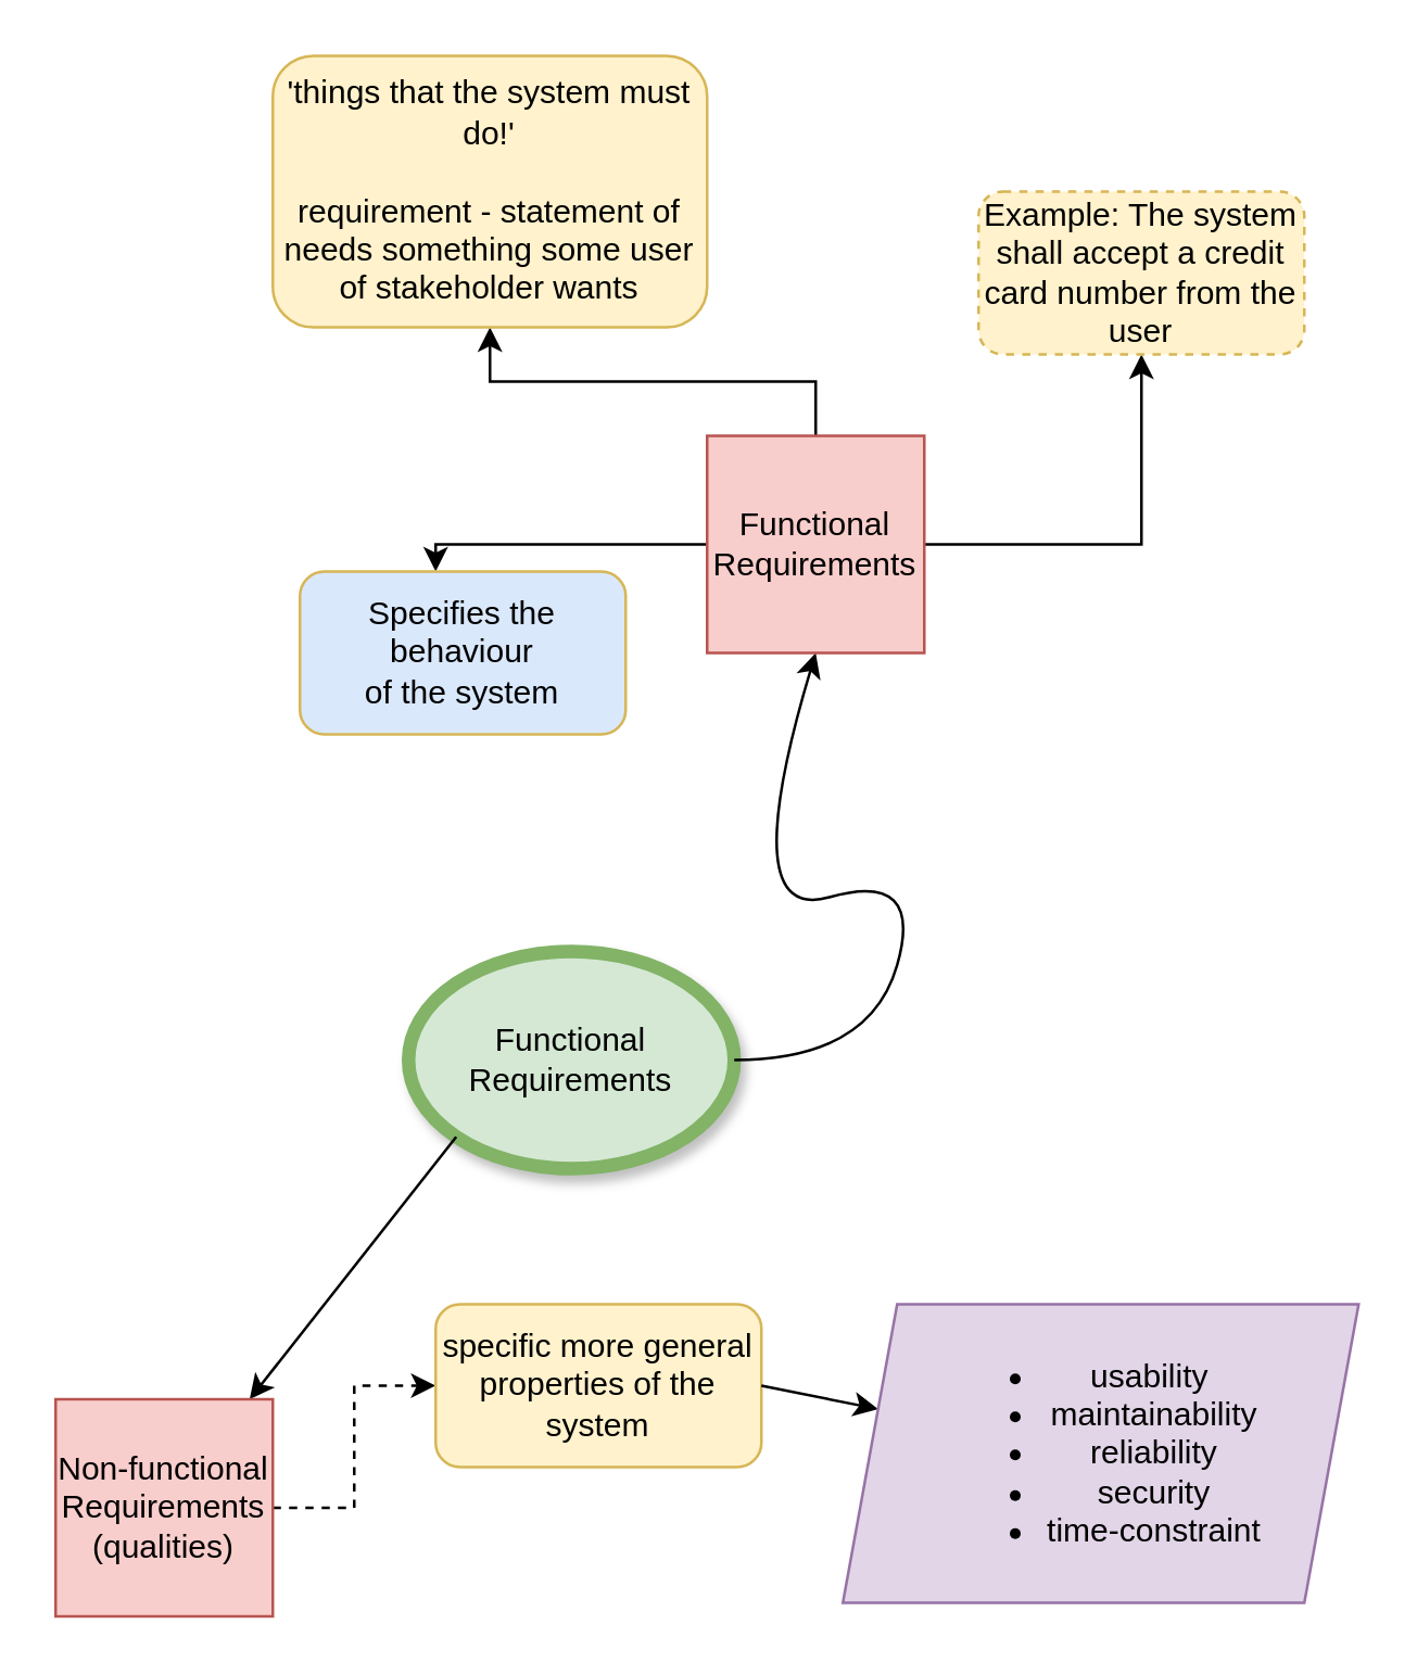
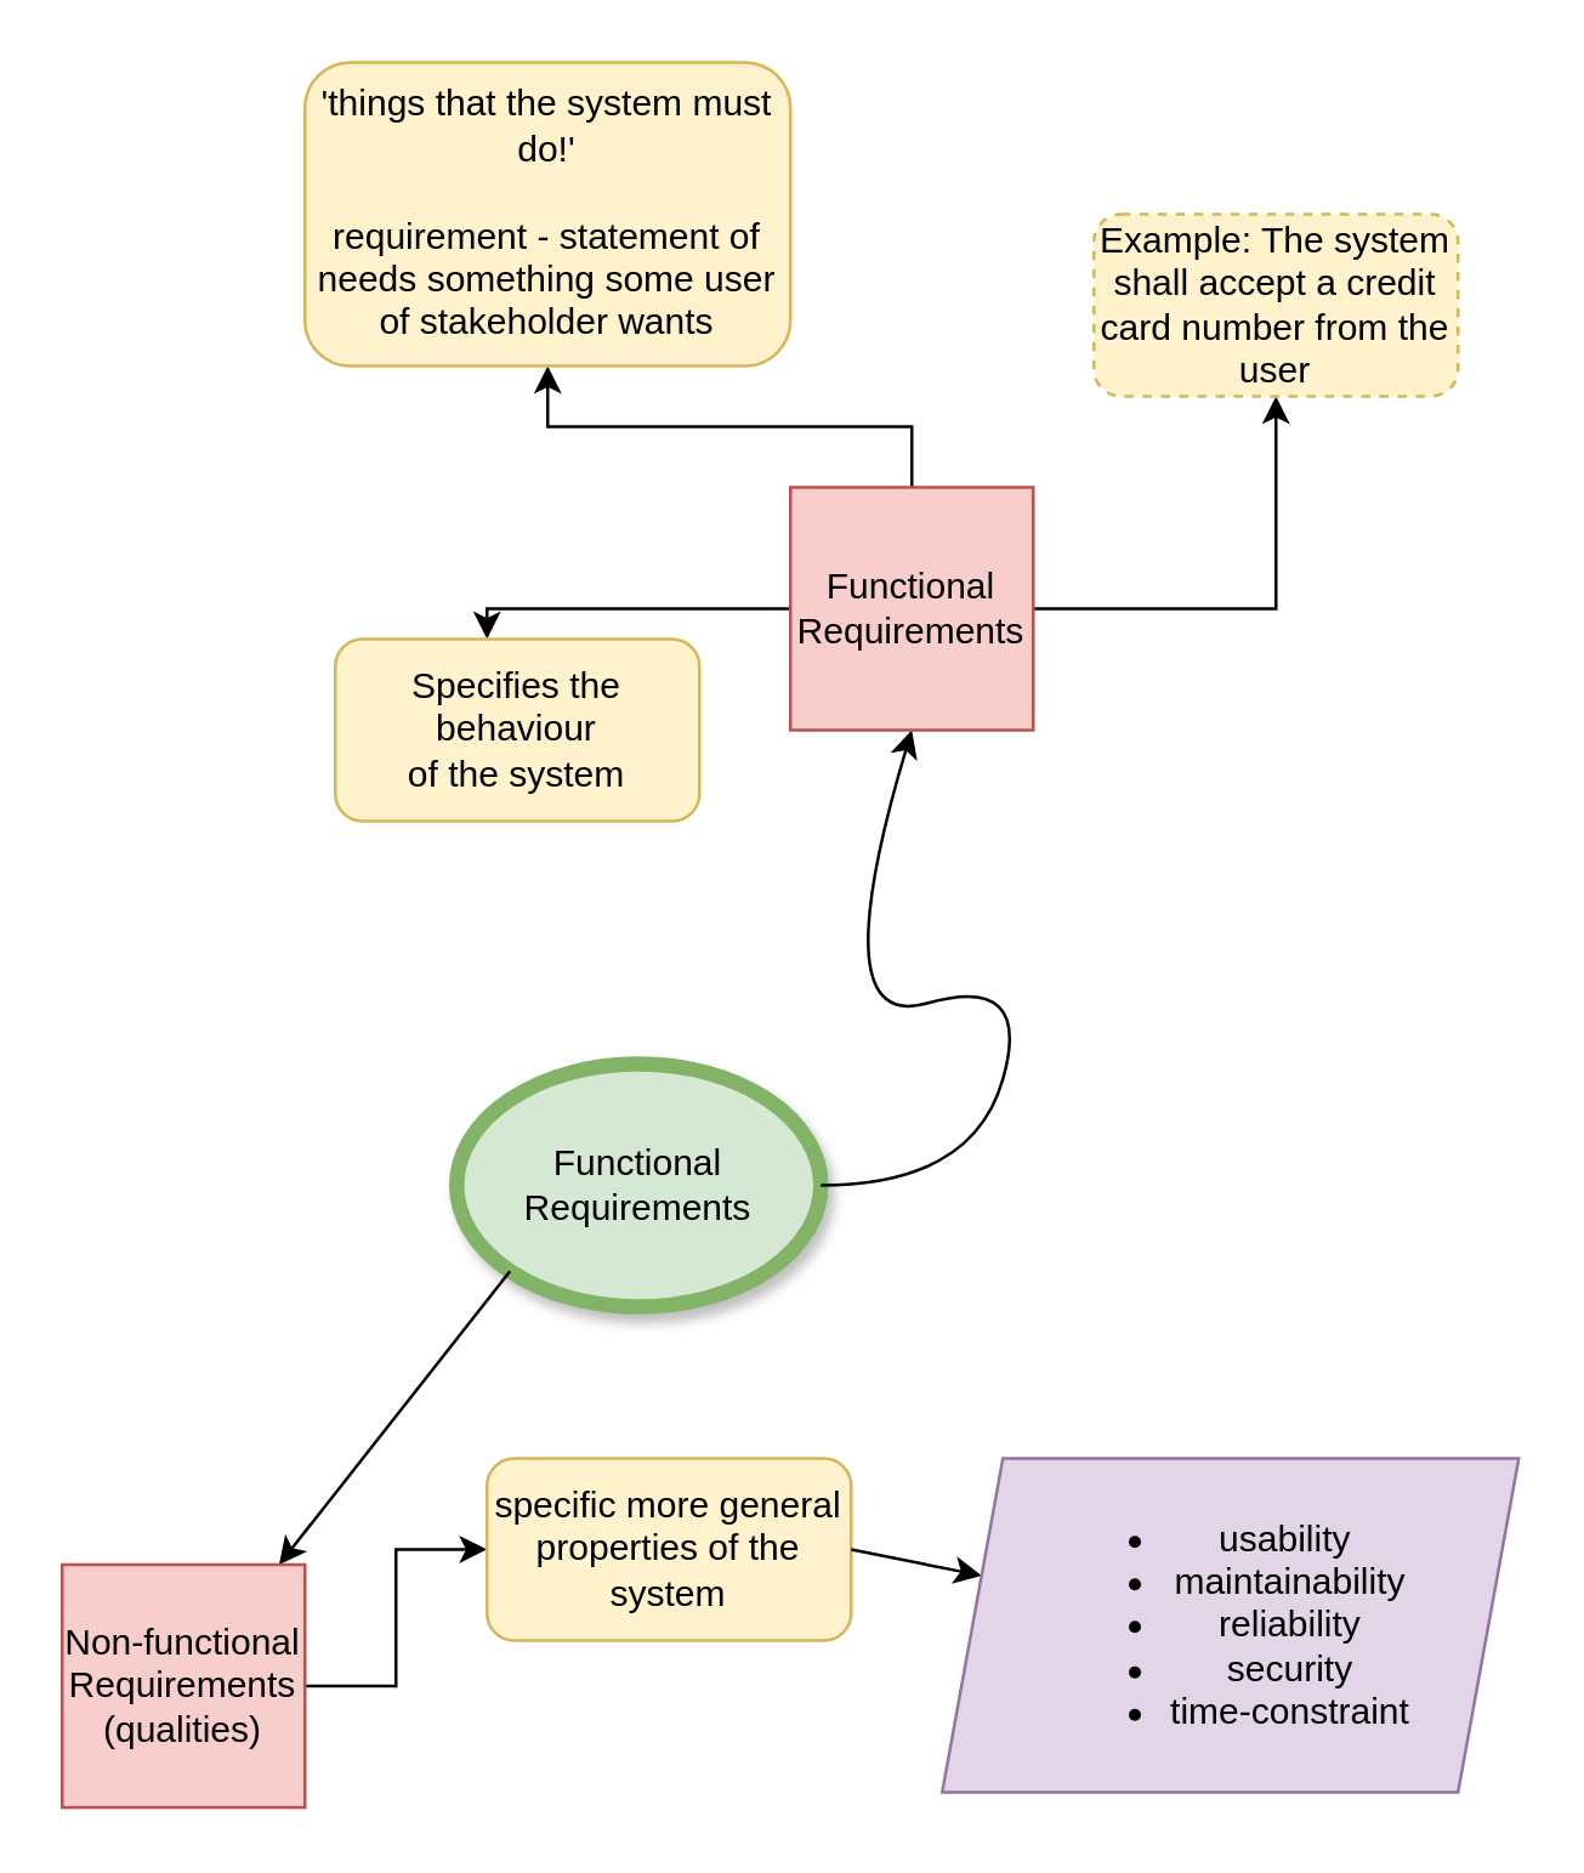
- <mxCell id="8" value="Specifies the behaviour&lt;br&gt;of the system" style="rounded=1;whiteSpace=wrap;html=1;fillColor=#dae8fc;strokeColor=#d6b656;" vertex="1" parent="1"><mxGeometry x="110" y="210" width="120" height="60" as="geometry" /></mxCell>
+ <mxCell id="8" value="Specifies the behaviour&lt;br&gt;of the system" style="rounded=1;whiteSpace=wrap;html=1;fillColor=#fff2cc;strokeColor=#d6b656;" vertex="1" parent="1"><mxGeometry x="110" y="210" width="120" height="60" as="geometry" /></mxCell>
- <mxCell id="11" style="edgeStyle=orthogonalEdgeStyle;rounded=0;orthogonalLoop=1;jettySize=auto;html=1;exitX=1;exitY=0.5;exitDx=0;exitDy=0;dashed=1;" edge="1" parent="1" source="12" target="13"><mxGeometry relative="1" as="geometry" /></mxCell>
+ <mxCell id="11" style="edgeStyle=orthogonalEdgeStyle;rounded=0;orthogonalLoop=1;jettySize=auto;html=1;exitX=1;exitY=0.5;exitDx=0;exitDy=0;" edge="1" parent="1" source="12" target="13"><mxGeometry relative="1" as="geometry" /></mxCell>
